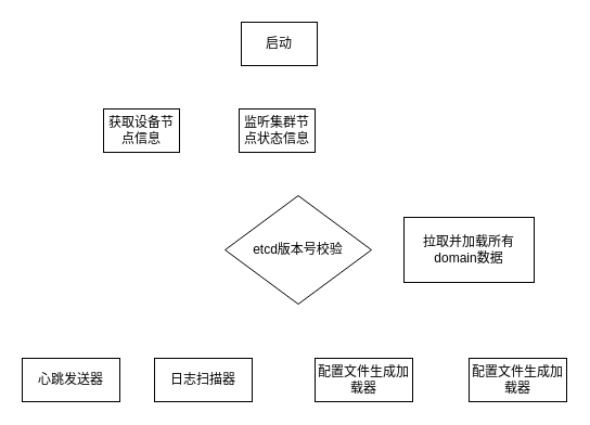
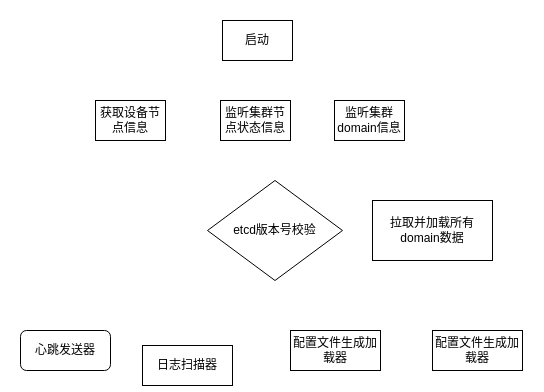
+ <mxCell id="5" value="监听集群domain信息" style="rounded=0;whiteSpace=wrap;html=1;" vertex="1" parent="1"><mxGeometry x="334" y="100" width="70" height="40" as="geometry" /></mxCell>
- <mxCell id="8" value="心跳发送器" style="whiteSpace=wrap;html=1;" vertex="1" parent="1"><mxGeometry x="20" y="330" width="90" height="40" as="geometry" /></mxCell>
+ <mxCell id="8" value="心跳发送器" style="whiteSpace=wrap;html=1;rounded=1;" vertex="1" parent="1"><mxGeometry x="20" y="330" width="90" height="40" as="geometry" /></mxCell>
- <mxCell id="9" value="日志扫描器" style="whiteSpace=wrap;html=1;" vertex="1" parent="1"><mxGeometry x="142" y="330" width="90" height="40" as="geometry" /></mxCell>
+ <mxCell id="9" value="日志扫描器" style="whiteSpace=wrap;html=1;" vertex="1" parent="1"><mxGeometry x="142" y="345" width="90" height="40" as="geometry" /></mxCell>
